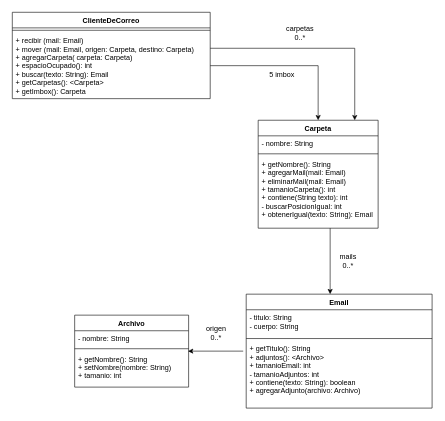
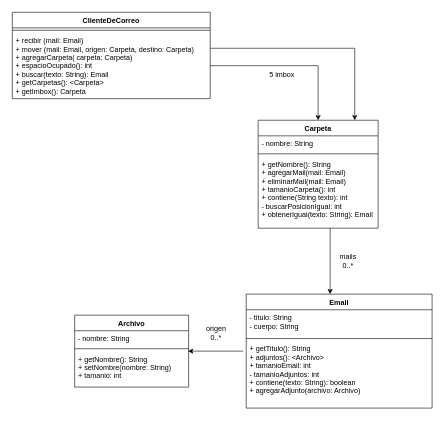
- <mxCell id="12" value="carpetas 0..*" style="text;html=1;strokeColor=none;fillColor=none;align=center;verticalAlign=middle;whiteSpace=wrap;rounded=0;" vertex="1" parent="1"><mxGeometry x="470" y="40" width="60" height="30" as="geometry" /></mxCell>
